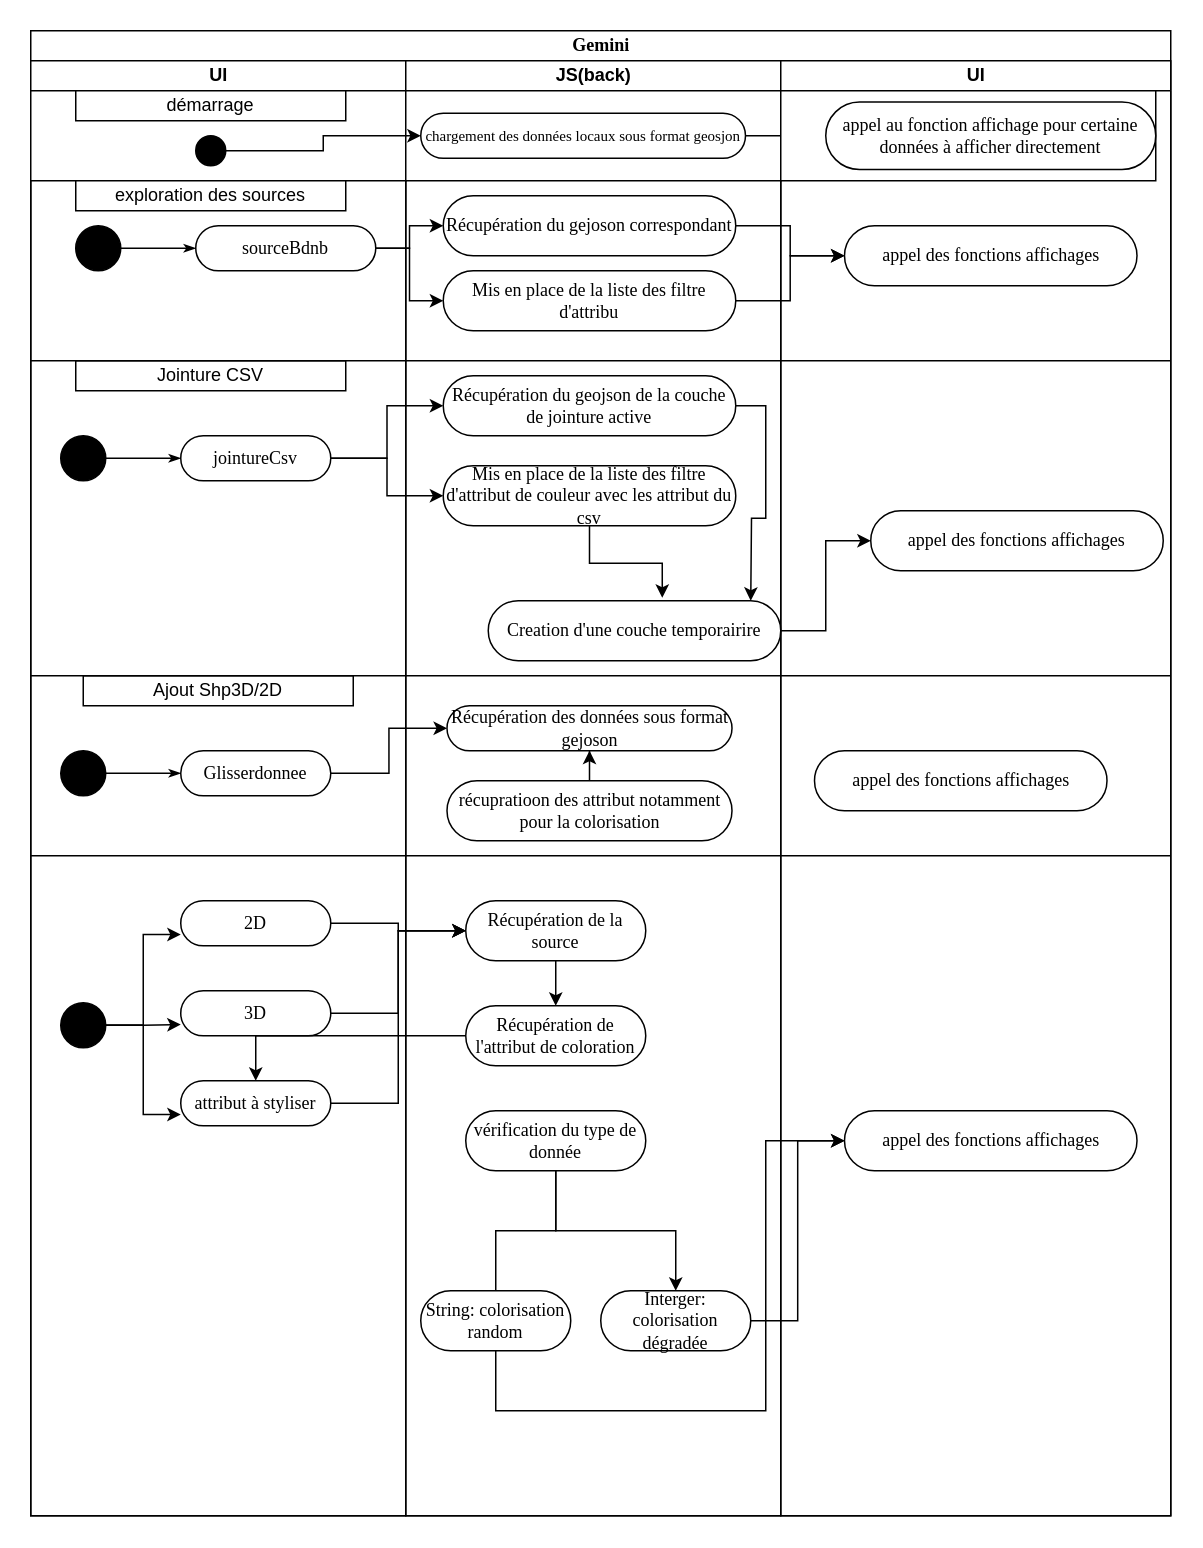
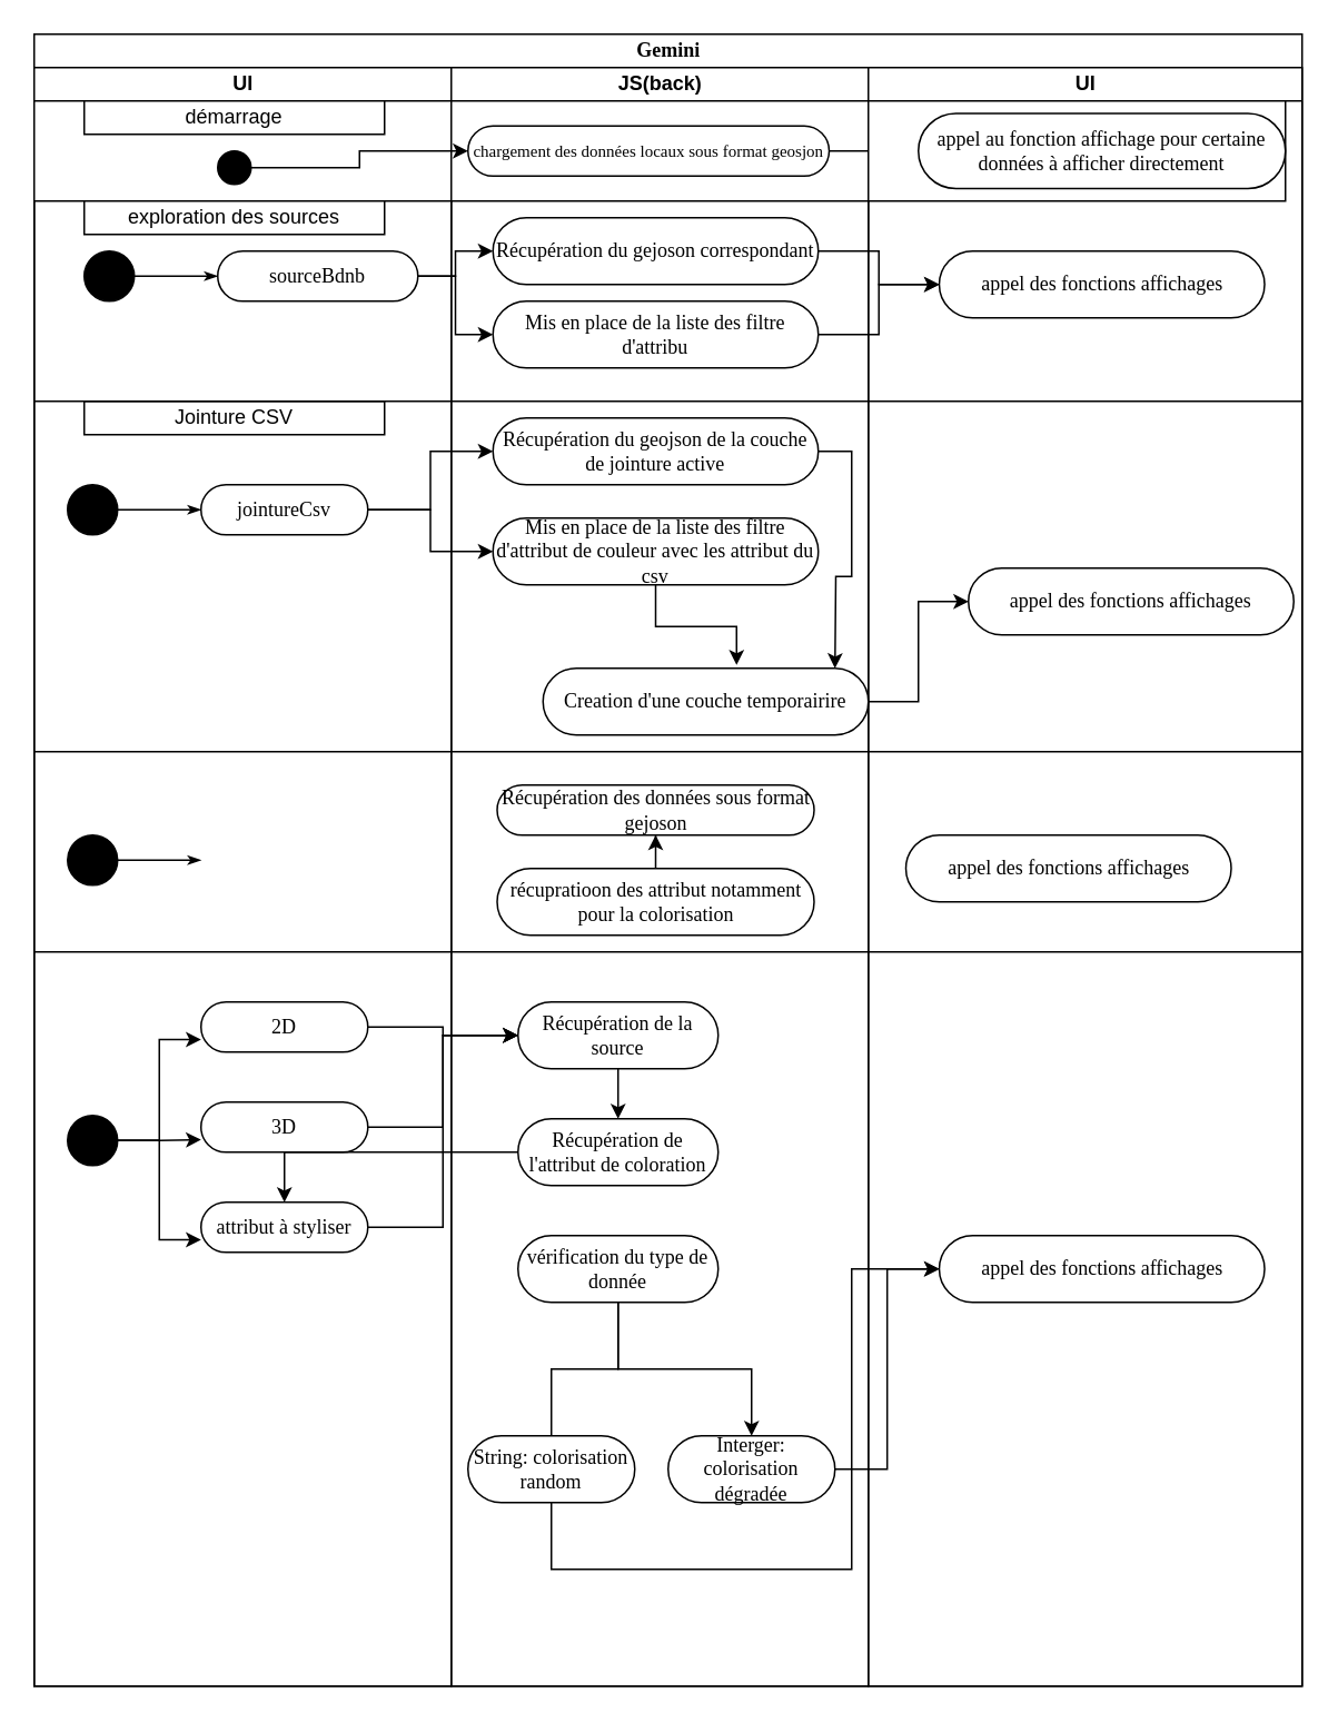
- <mxCell id="15" value="Ajout Shp3D/2D" style="whiteSpace=wrap;html=1;" vertex="1" parent="3"><mxGeometry x="35" y="410" width="180" height="20" as="geometry" /></mxCell>
- <mxCell id="67" value="" style="edgeStyle=orthogonalEdgeStyle;rounded=0;orthogonalLoop=1;jettySize=auto;html=1;" edge="1" parent="2" source="18" target="38"><mxGeometry relative="1" as="geometry" /></mxCell>
- <mxCell id="18" value="Glisserdonnee" style="rounded=1;whiteSpace=wrap;html=1;shadow=0;comic=0;labelBackgroundColor=none;strokeWidth=1;fontFamily=Verdana;fontSize=12;align=center;arcSize=50;" vertex="1" parent="3"><mxGeometry x="100" y="460" width="100" height="30" as="geometry" /></mxCell>
